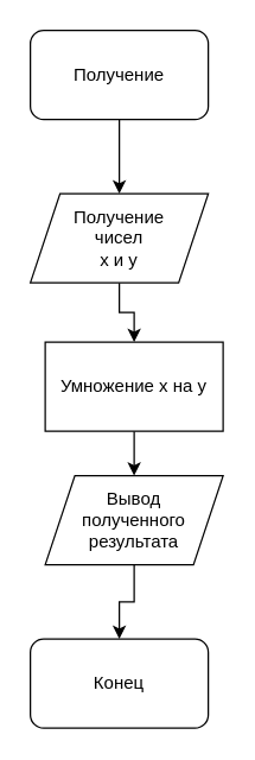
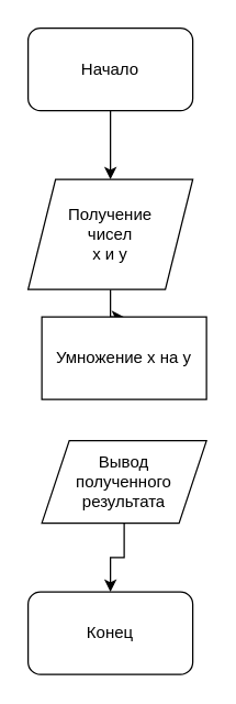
- <mxCell id="2" value="Получение" style="rounded=1;whiteSpace=wrap;html=1;" vertex="1" parent="1"><mxGeometry x="20" y="20" width="120" height="60" as="geometry" /></mxCell>
+ <mxCell id="2" value="Начало" style="rounded=1;whiteSpace=wrap;html=1;" vertex="1" parent="1"><mxGeometry x="20" y="20" width="120" height="60" as="geometry" /></mxCell>
- <mxCell id="4" value="Получение&lt;br&gt;чисел&lt;br&gt;х и у" style="shape=parallelogram;perimeter=parallelogramPerimeter;whiteSpace=wrap;html=1;fixedSize=1;" vertex="1" parent="1"><mxGeometry x="20" y="130" width="120" height="60" as="geometry" /></mxCell>
+ <mxCell id="4" value="Получение&lt;br&gt;чисел&lt;br&gt;х и у" style="shape=parallelogram;perimeter=parallelogramPerimeter;whiteSpace=wrap;html=1;fixedSize=1;" vertex="1" parent="1"><mxGeometry x="20" y="130" width="120" height="80" as="geometry" /></mxCell>
- <mxCell id="6" value="" style="edgeStyle=orthogonalEdgeStyle;rounded=0;orthogonalLoop=1;jettySize=auto;html=1;" edge="1" parent="1" source="7" target="9"><mxGeometry relative="1" as="geometry" /></mxCell>
